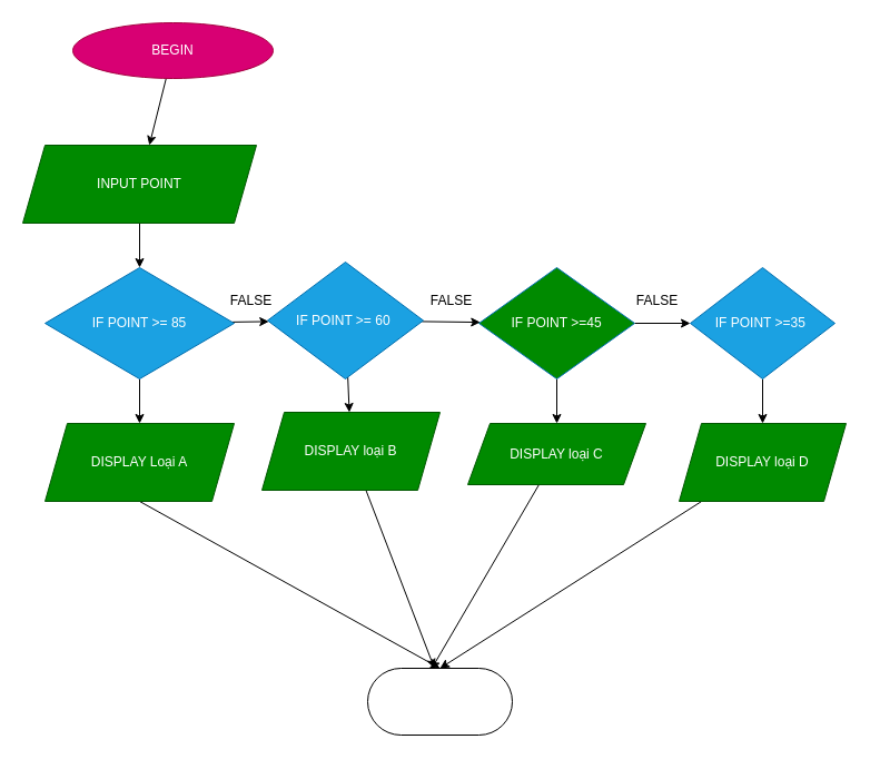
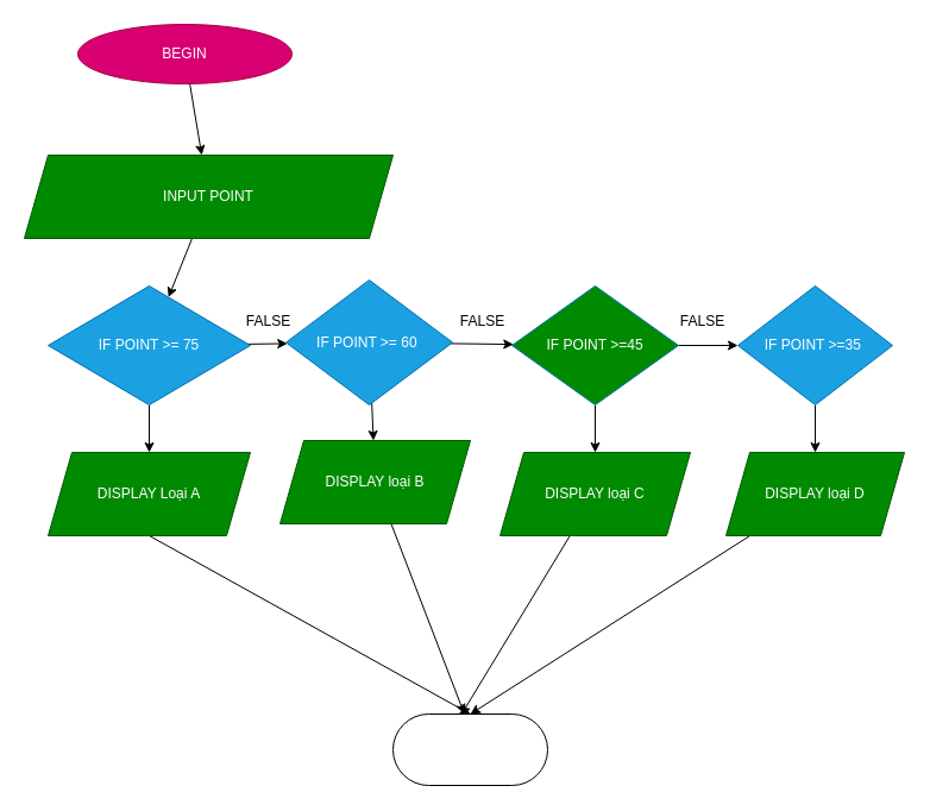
- <mxCell id="5" value="INPUT POINT" style="shape=parallelogram;perimeter=parallelogramPerimeter;whiteSpace=wrap;html=1;fixedSize=1;fillColor=#008a00;fontColor=#ffffff;strokeColor=#005700;" vertex="1" parent="1"><mxGeometry x="20" y="130" width="210" height="70" as="geometry" /></mxCell>
+ <mxCell id="5" value="INPUT POINT" style="shape=parallelogram;perimeter=parallelogramPerimeter;whiteSpace=wrap;html=1;fixedSize=1;fillColor=#008a00;fontColor=#ffffff;strokeColor=#005700;" vertex="1" parent="1"><mxGeometry x="20" y="130" width="310" height="70" as="geometry" /></mxCell>
- <mxCell id="8" value="IF POINT &amp;gt;= 85" style="rhombus;whiteSpace=wrap;html=1;fillColor=#1ba1e2;fontColor=#ffffff;strokeColor=#006EAF;" vertex="1" parent="1"><mxGeometry x="40" y="240" width="170" height="100" as="geometry" /></mxCell>
+ <mxCell id="8" value="IF POINT &amp;gt;= 75" style="rhombus;whiteSpace=wrap;html=1;fillColor=#1ba1e2;fontColor=#ffffff;strokeColor=#006EAF;" vertex="1" parent="1"><mxGeometry x="40" y="240" width="170" height="100" as="geometry" /></mxCell>
- <mxCell id="25" value="DISPLAY loại C" style="shape=parallelogram;perimeter=parallelogramPerimeter;whiteSpace=wrap;html=1;fixedSize=1;fillColor=#008a00;fontColor=#ffffff;strokeColor=#005700;" vertex="1" parent="1"><mxGeometry x="420" y="380" width="160" height="55" as="geometry" /></mxCell>
+ <mxCell id="25" value="DISPLAY loại C" style="shape=parallelogram;perimeter=parallelogramPerimeter;whiteSpace=wrap;html=1;fixedSize=1;fillColor=#008a00;fontColor=#ffffff;strokeColor=#005700;" vertex="1" parent="1"><mxGeometry x="420" y="380" width="160" height="70" as="geometry" /></mxCell>
